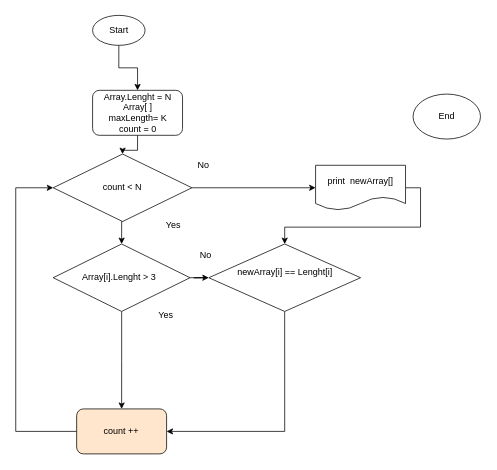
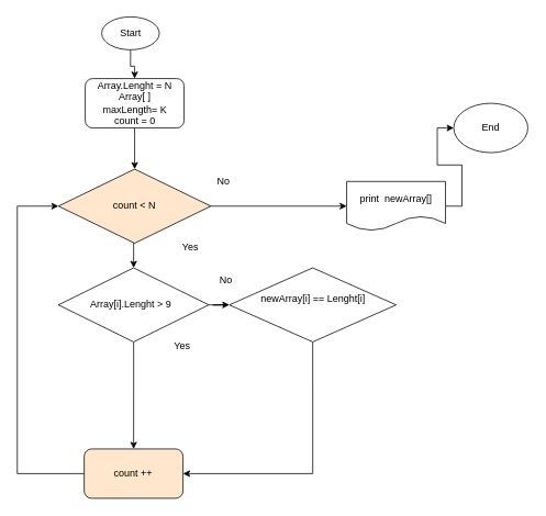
- <mxCell id="5" value="Array.Lenght = N&lt;br style=&quot;border-color: var(--border-color);&quot;&gt;Array[ ]&lt;br&gt;maxLength= K&lt;br&gt;count = 0" style="rounded=1;whiteSpace=wrap;html=1;fontSize=12;" vertex="1" parent="1"><mxGeometry x="122.5" y="120" width="120" height="60" as="geometry" /></mxCell>
+ <mxCell id="5" value="Array.Lenght = N&lt;br style=&quot;border-color: var(--border-color);&quot;&gt;Array[ ]&lt;br&gt;maxLength= K&lt;br&gt;count = 0" style="rounded=1;whiteSpace=wrap;html=1;fontSize=12;" vertex="1" parent="1"><mxGeometry x="102.5" y="95" width="120" height="60" as="geometry" /></mxCell>
- <mxCell id="8" value="count &amp;lt; N" style="rhombus;whiteSpace=wrap;html=1;fontSize=12;" vertex="1" parent="1"><mxGeometry x="70" y="205" width="185" height="90" as="geometry" /></mxCell>
+ <mxCell id="8" value="count &amp;lt; N" style="rhombus;whiteSpace=wrap;html=1;fontSize=12;fillColor=#ffe6cc;" vertex="1" parent="1"><mxGeometry x="70" y="205" width="185" height="90" as="geometry" /></mxCell>
- <mxCell id="9" style="edgeStyle=orthogonalEdgeStyle;rounded=0;orthogonalLoop=1;jettySize=auto;html=1;exitX=1;exitY=0.5;exitDx=0;exitDy=0;" edge="1" parent="1" source="10" target="16"><mxGeometry relative="1" as="geometry" /></mxCell>
+ <mxCell id="9" style="edgeStyle=orthogonalEdgeStyle;rounded=0;orthogonalLoop=1;jettySize=auto;html=1;exitX=1;exitY=0.5;exitDx=0;exitDy=0;entryX=0;entryY=0.5;entryDx=0;entryDy=0;" edge="1" parent="1" source="10" target="11"><mxGeometry relative="1" as="geometry" /></mxCell>
- <mxCell id="14" value="Array[i].Lenght &amp;gt; 3&amp;nbsp;&amp;nbsp;" style="rhombus;whiteSpace=wrap;html=1;fontSize=12;" vertex="1" parent="1"><mxGeometry x="70" y="325" width="182.5" height="90" as="geometry" /></mxCell>
+ <mxCell id="14" value="Array[i].Lenght &amp;gt; 9&amp;nbsp;&amp;nbsp;" style="rhombus;whiteSpace=wrap;html=1;fontSize=12;" vertex="1" parent="1"><mxGeometry x="70" y="325" width="182.5" height="90" as="geometry" /></mxCell>
